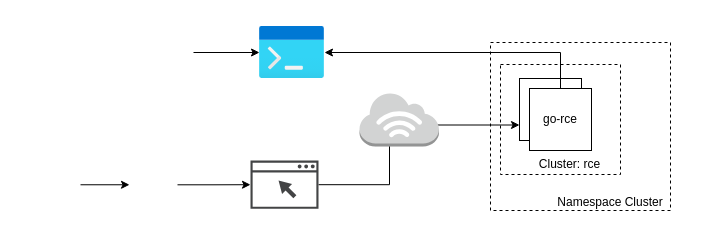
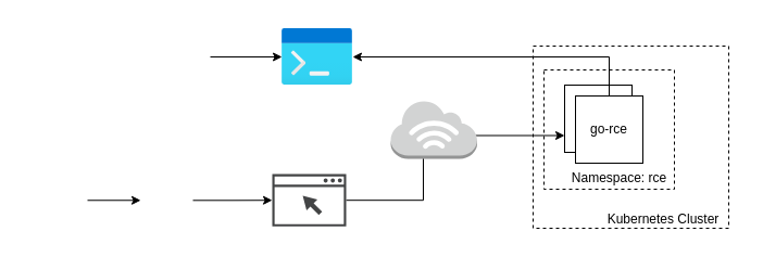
- <mxCell id="17" value="Cluster: rce" style="text;html=1;strokeColor=none;fillColor=none;align=center;verticalAlign=middle;whiteSpace=wrap;rounded=0;dashed=1;" vertex="1" parent="1"><mxGeometry x="519" y="154.28" width="101" height="20" as="geometry" /></mxCell>
+ <mxCell id="17" value="Namespace: rce" style="text;html=1;strokeColor=none;fillColor=none;align=center;verticalAlign=middle;whiteSpace=wrap;rounded=0;dashed=1;" vertex="1" parent="1"><mxGeometry x="519" y="154.28" width="101" height="20" as="geometry" /></mxCell>
- <mxCell id="18" value="&lt;div&gt;Namespace Cluster &lt;br&gt;&lt;/div&gt;&lt;div&gt;&lt;br&gt;&lt;/div&gt;" style="text;html=1;strokeColor=none;fillColor=none;align=center;verticalAlign=middle;whiteSpace=wrap;rounded=0;dashed=1;" vertex="1" parent="1"><mxGeometry x="540" y="204.28" width="140" height="10" as="geometry" /></mxCell>
+ <mxCell id="18" value="&lt;div&gt;Kubernetes Cluster &lt;br&gt;&lt;/div&gt;&lt;div&gt;&lt;br&gt;&lt;/div&gt;" style="text;html=1;strokeColor=none;fillColor=none;align=center;verticalAlign=middle;whiteSpace=wrap;rounded=0;dashed=1;" vertex="1" parent="1"><mxGeometry x="540" y="204.28" width="140" height="10" as="geometry" /></mxCell>
